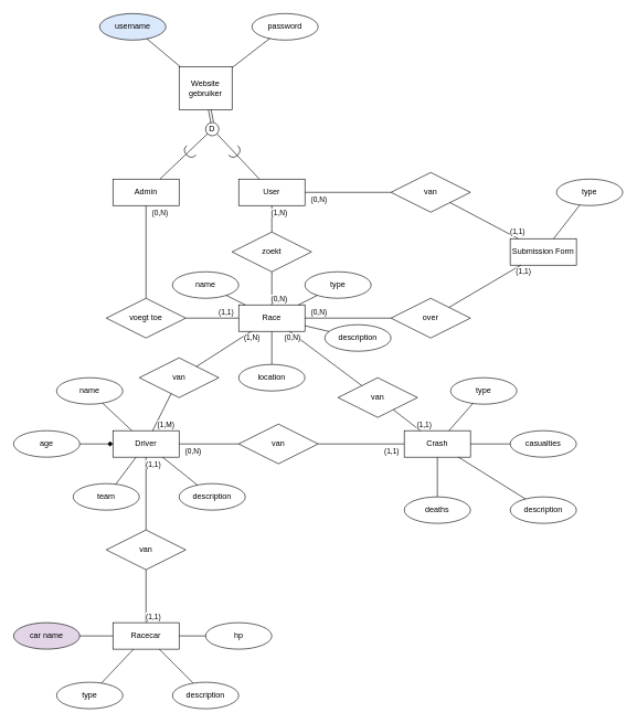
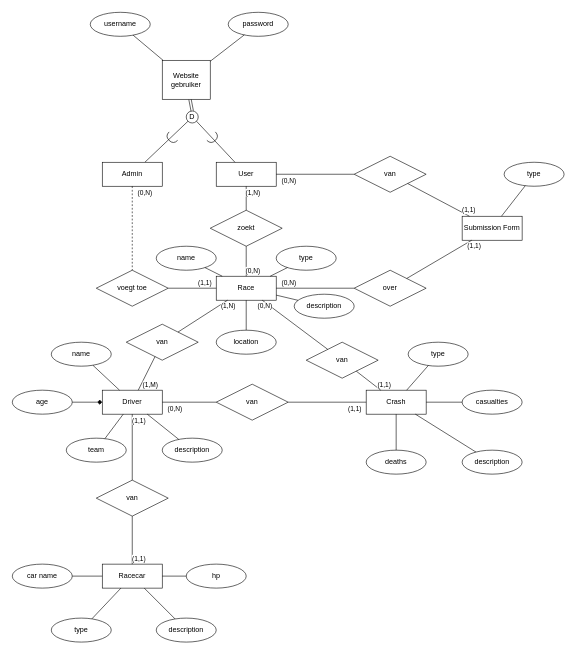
- <mxCell id="90" value="username" style="ellipse;whiteSpace=wrap;html=1;align=center;fillColor=#dae8fc;" parent="1" vertex="1"><mxGeometry x="150" y="20" width="100" height="40" as="geometry" /></mxCell>
+ <mxCell id="90" value="username" style="ellipse;whiteSpace=wrap;html=1;align=center;" parent="1" vertex="1"><mxGeometry x="150" y="20" width="100" height="40" as="geometry" /></mxCell>
- <mxCell id="41" value="" style="endArrow=none;html=1;rounded=0;" parent="1" source="30" target="40" edge="1"><mxGeometry relative="1" as="geometry"><mxPoint x="431" y="320" as="sourcePoint" /><mxPoint x="457" y="367" as="targetPoint" /></mxGeometry></mxCell>
+ <mxCell id="41" value="" style="endArrow=none;html=1;rounded=0;dashed=1;" parent="1" source="30" target="40" edge="1"><mxGeometry relative="1" as="geometry"><mxPoint x="431" y="320" as="sourcePoint" /><mxPoint x="457" y="367" as="targetPoint" /></mxGeometry></mxCell>
- <mxCell id="62" value="car name" style="ellipse;whiteSpace=wrap;html=1;align=center;fillColor=#e1d5e7;" parent="1" vertex="1"><mxGeometry x="20" y="940" width="100" height="40" as="geometry" /></mxCell>
+ <mxCell id="62" value="car name" style="ellipse;whiteSpace=wrap;html=1;align=center;" parent="1" vertex="1"><mxGeometry x="20" y="940" width="100" height="40" as="geometry" /></mxCell>
